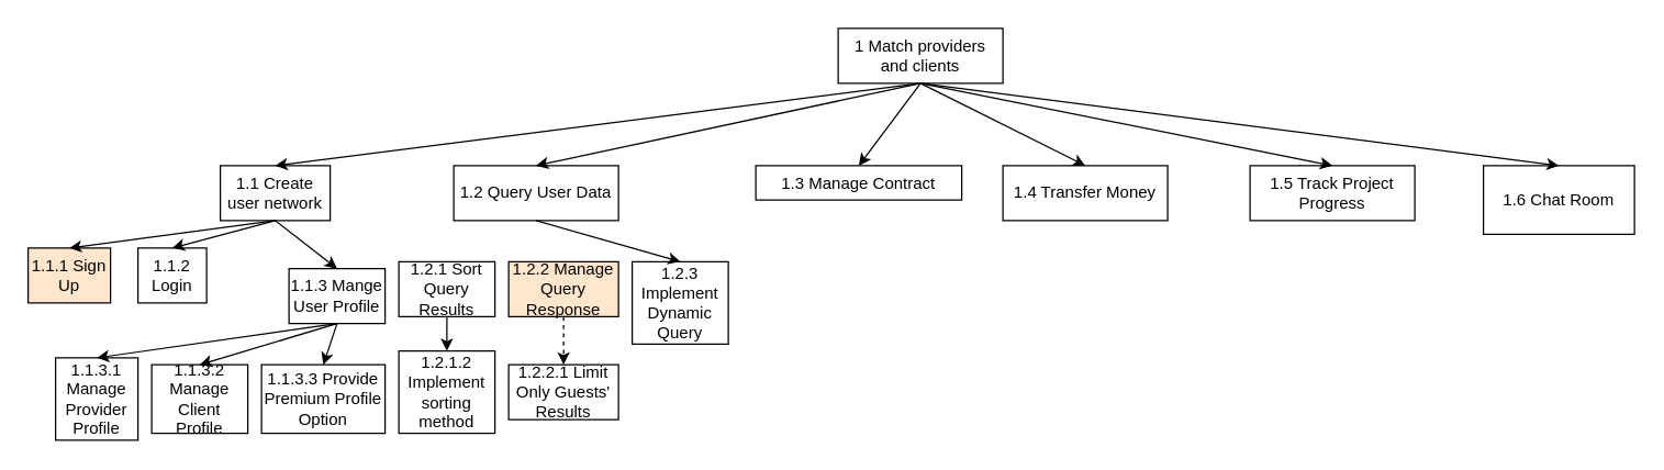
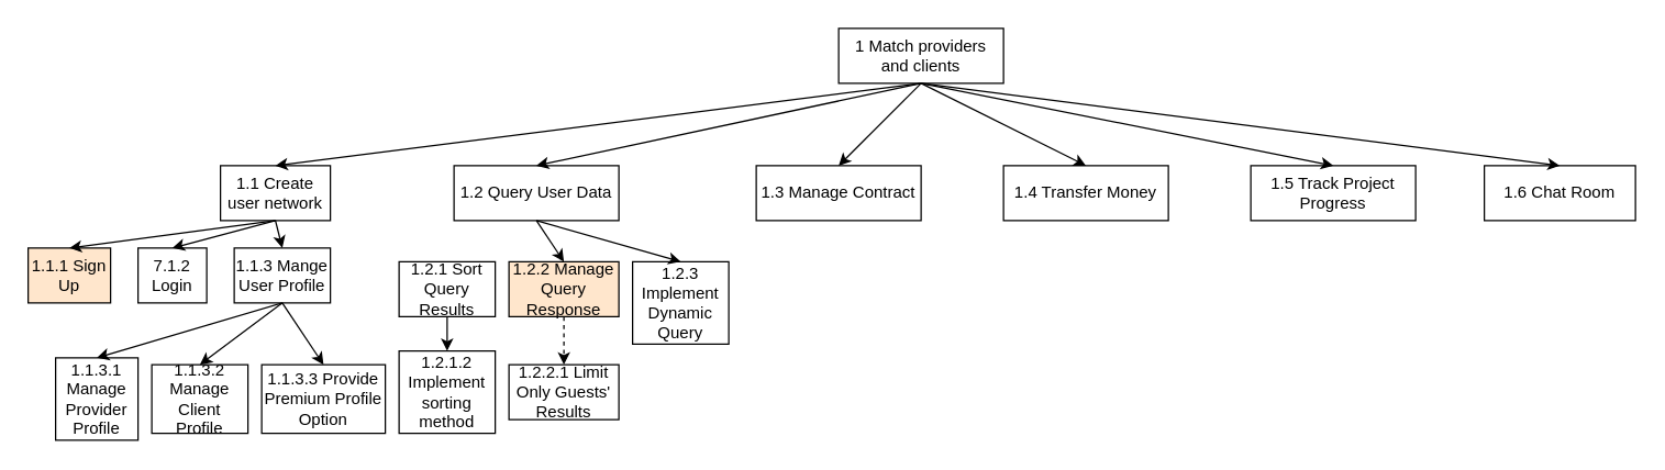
- <mxCell id="5" value="1.3 Manage Contract" style="rounded=0;whiteSpace=wrap;html=1;" vertex="1" parent="1"><mxGeometry x="550" y="120" width="150" height="25" as="geometry" /></mxCell>
+ <mxCell id="5" value="1.3 Manage Contract" style="rounded=0;whiteSpace=wrap;html=1;" vertex="1" parent="1"><mxGeometry x="550" y="120" width="120" height="40" as="geometry" /></mxCell>
- <mxCell id="13" value="&lt;div&gt;1.6 Chat Room&lt;/div&gt;" style="rounded=0;whiteSpace=wrap;html=1;" vertex="1" parent="1"><mxGeometry x="1080" y="120" width="110" height="50" as="geometry" /></mxCell>
+ <mxCell id="13" value="&lt;div&gt;1.6 Chat Room&lt;/div&gt;" style="rounded=0;whiteSpace=wrap;html=1;" vertex="1" parent="1"><mxGeometry x="1080" y="120" width="110" height="40" as="geometry" /></mxCell>
+ <mxCell id="28" value="" style="endArrow=classic;html=1;rounded=0;exitX=0.5;exitY=1;exitDx=0;exitDy=0;entryX=0.5;entryY=0;entryDx=0;entryDy=0;" edge="1" parent="1" source="4" target="26"><mxGeometry width="50" height="50" relative="1" as="geometry"><mxPoint x="500" y="230" as="sourcePoint" /><mxPoint x="550" y="180" as="targetPoint" /></mxGeometry></mxCell>
- <mxCell id="16" value="1.1.2 Login" style="rounded=0;whiteSpace=wrap;html=1;" vertex="1" parent="1"><mxGeometry x="100" y="180" width="50" height="40" as="geometry" /></mxCell>
+ <mxCell id="16" value="7.1.2 Login" style="rounded=0;whiteSpace=wrap;html=1;" vertex="1" parent="1"><mxGeometry x="100" y="180" width="50" height="40" as="geometry" /></mxCell>
- <mxCell id="17" value="1.1.3 Mange User Profile" style="rounded=0;whiteSpace=wrap;html=1;" vertex="1" parent="1"><mxGeometry x="210" y="195" width="70" height="40" as="geometry" /></mxCell>
+ <mxCell id="17" value="1.1.3 Mange User Profile" style="rounded=0;whiteSpace=wrap;html=1;" vertex="1" parent="1"><mxGeometry x="170" y="180" width="70" height="40" as="geometry" /></mxCell>
